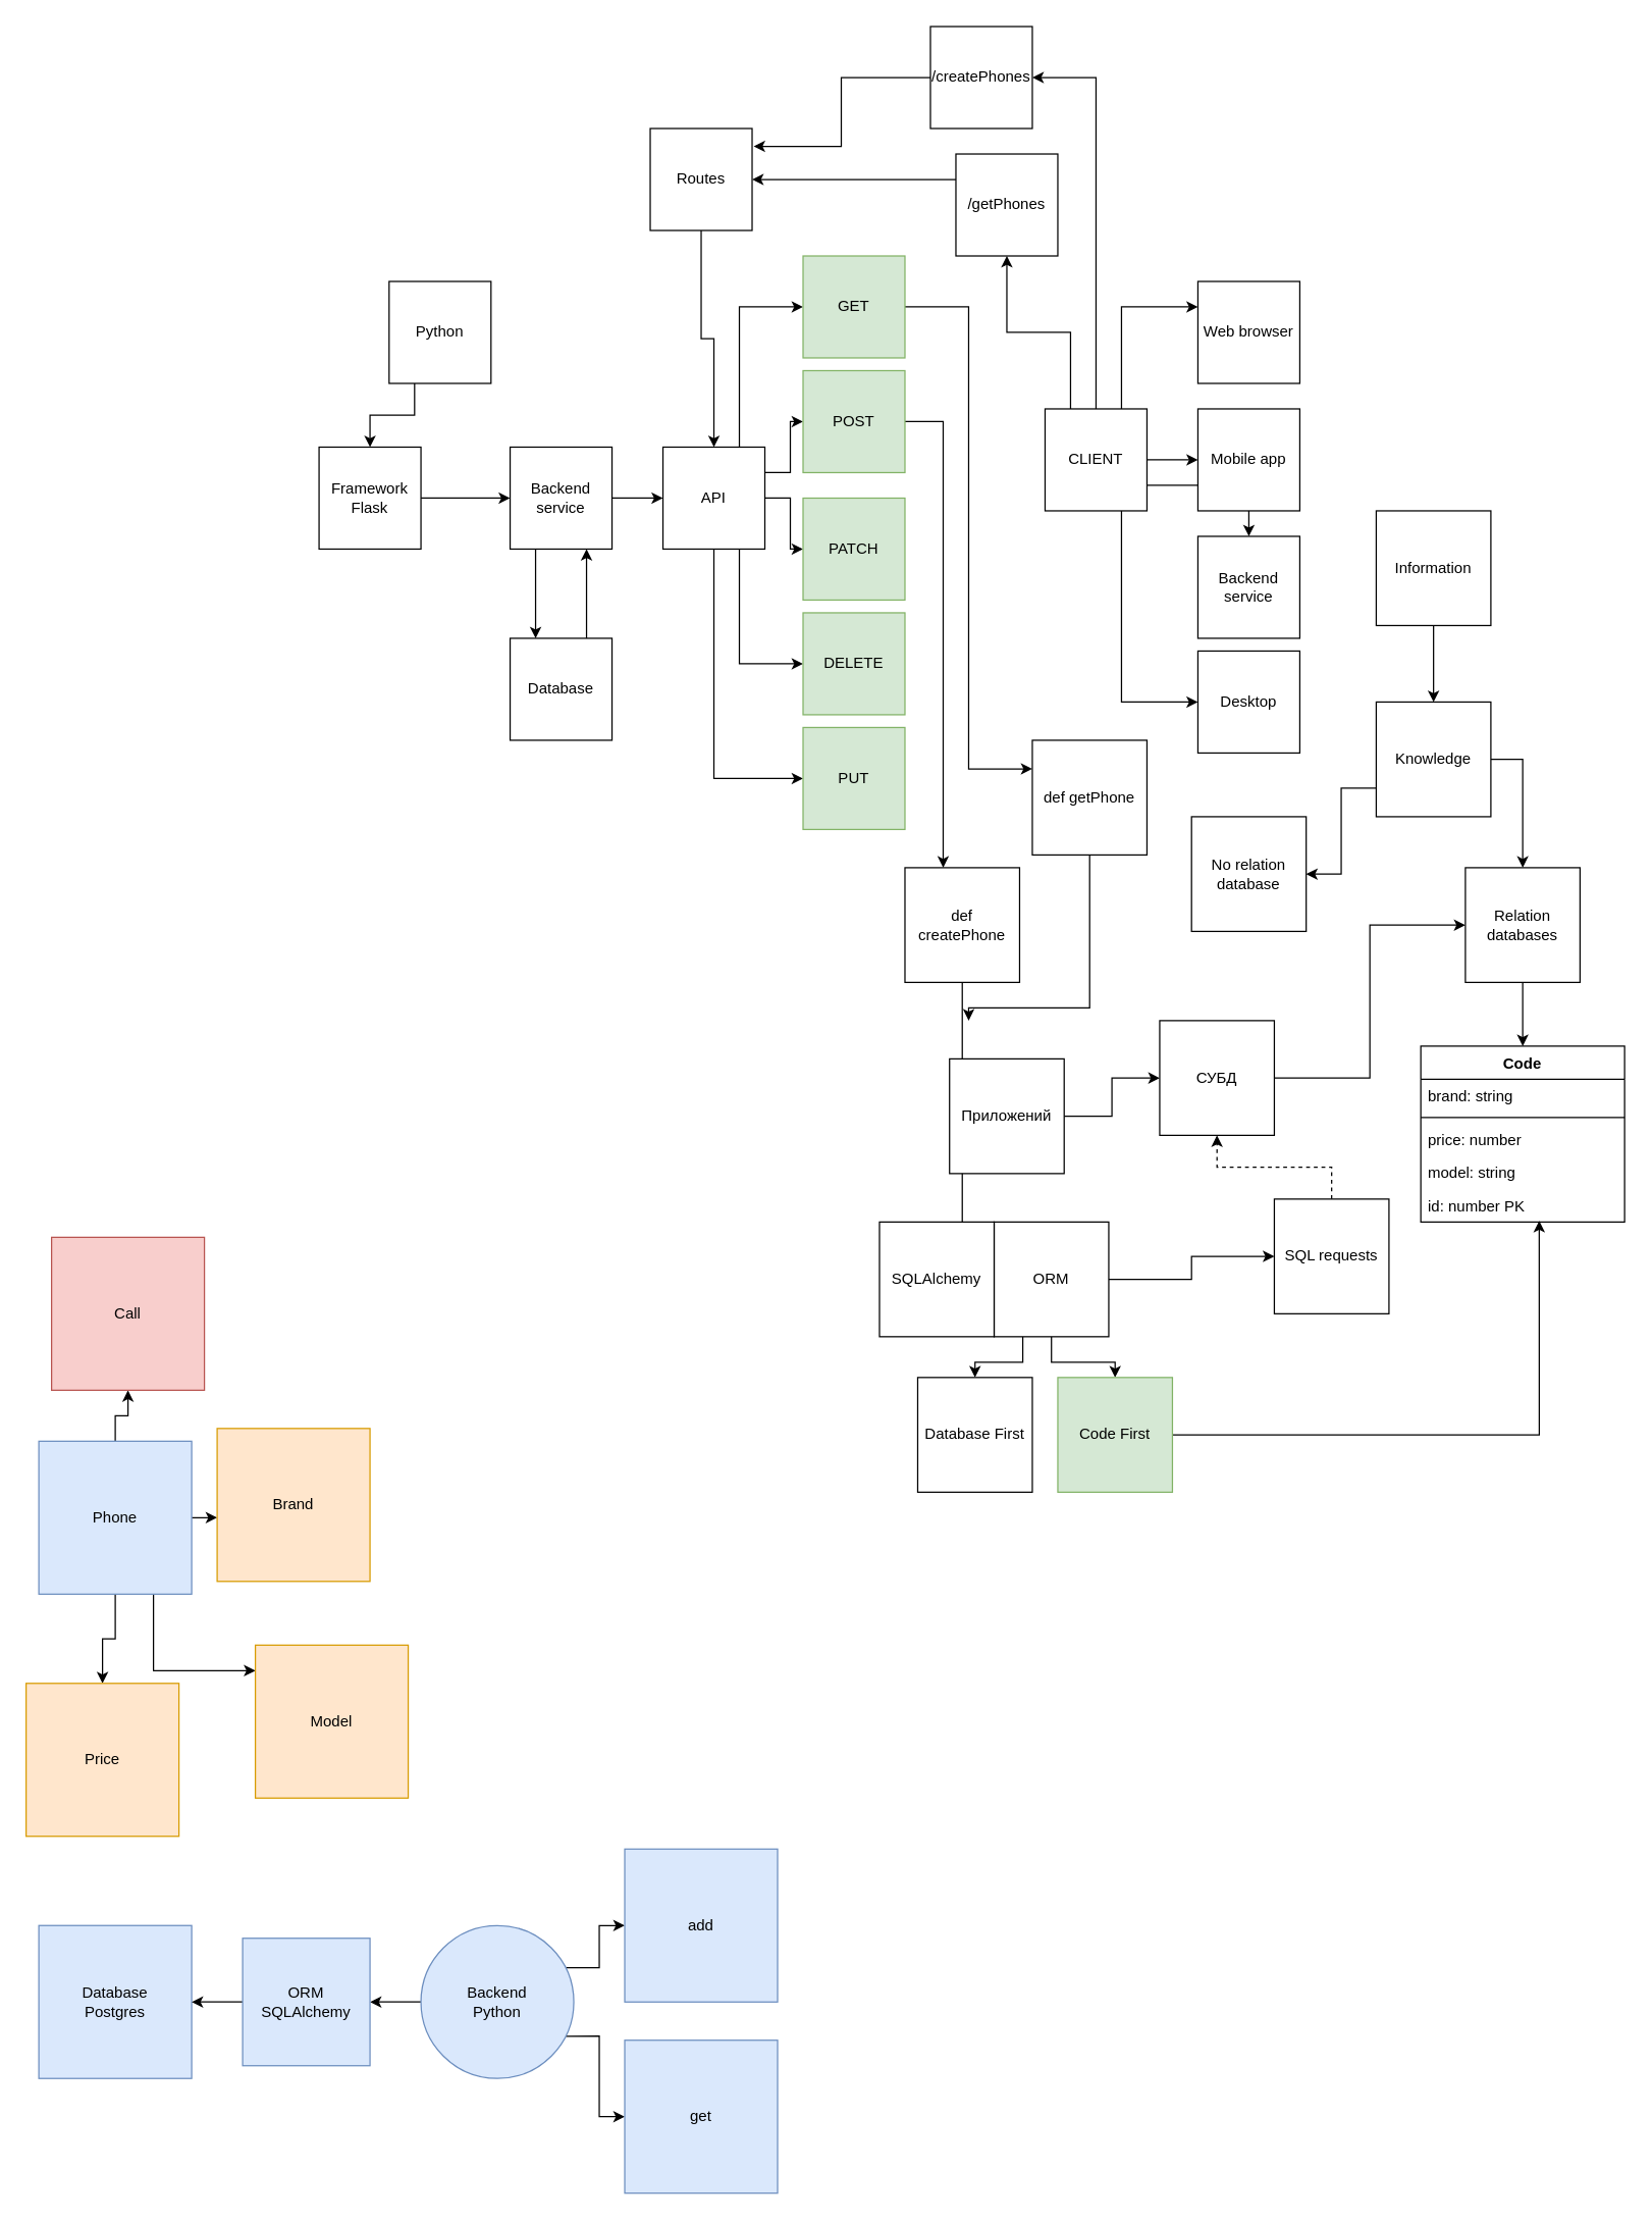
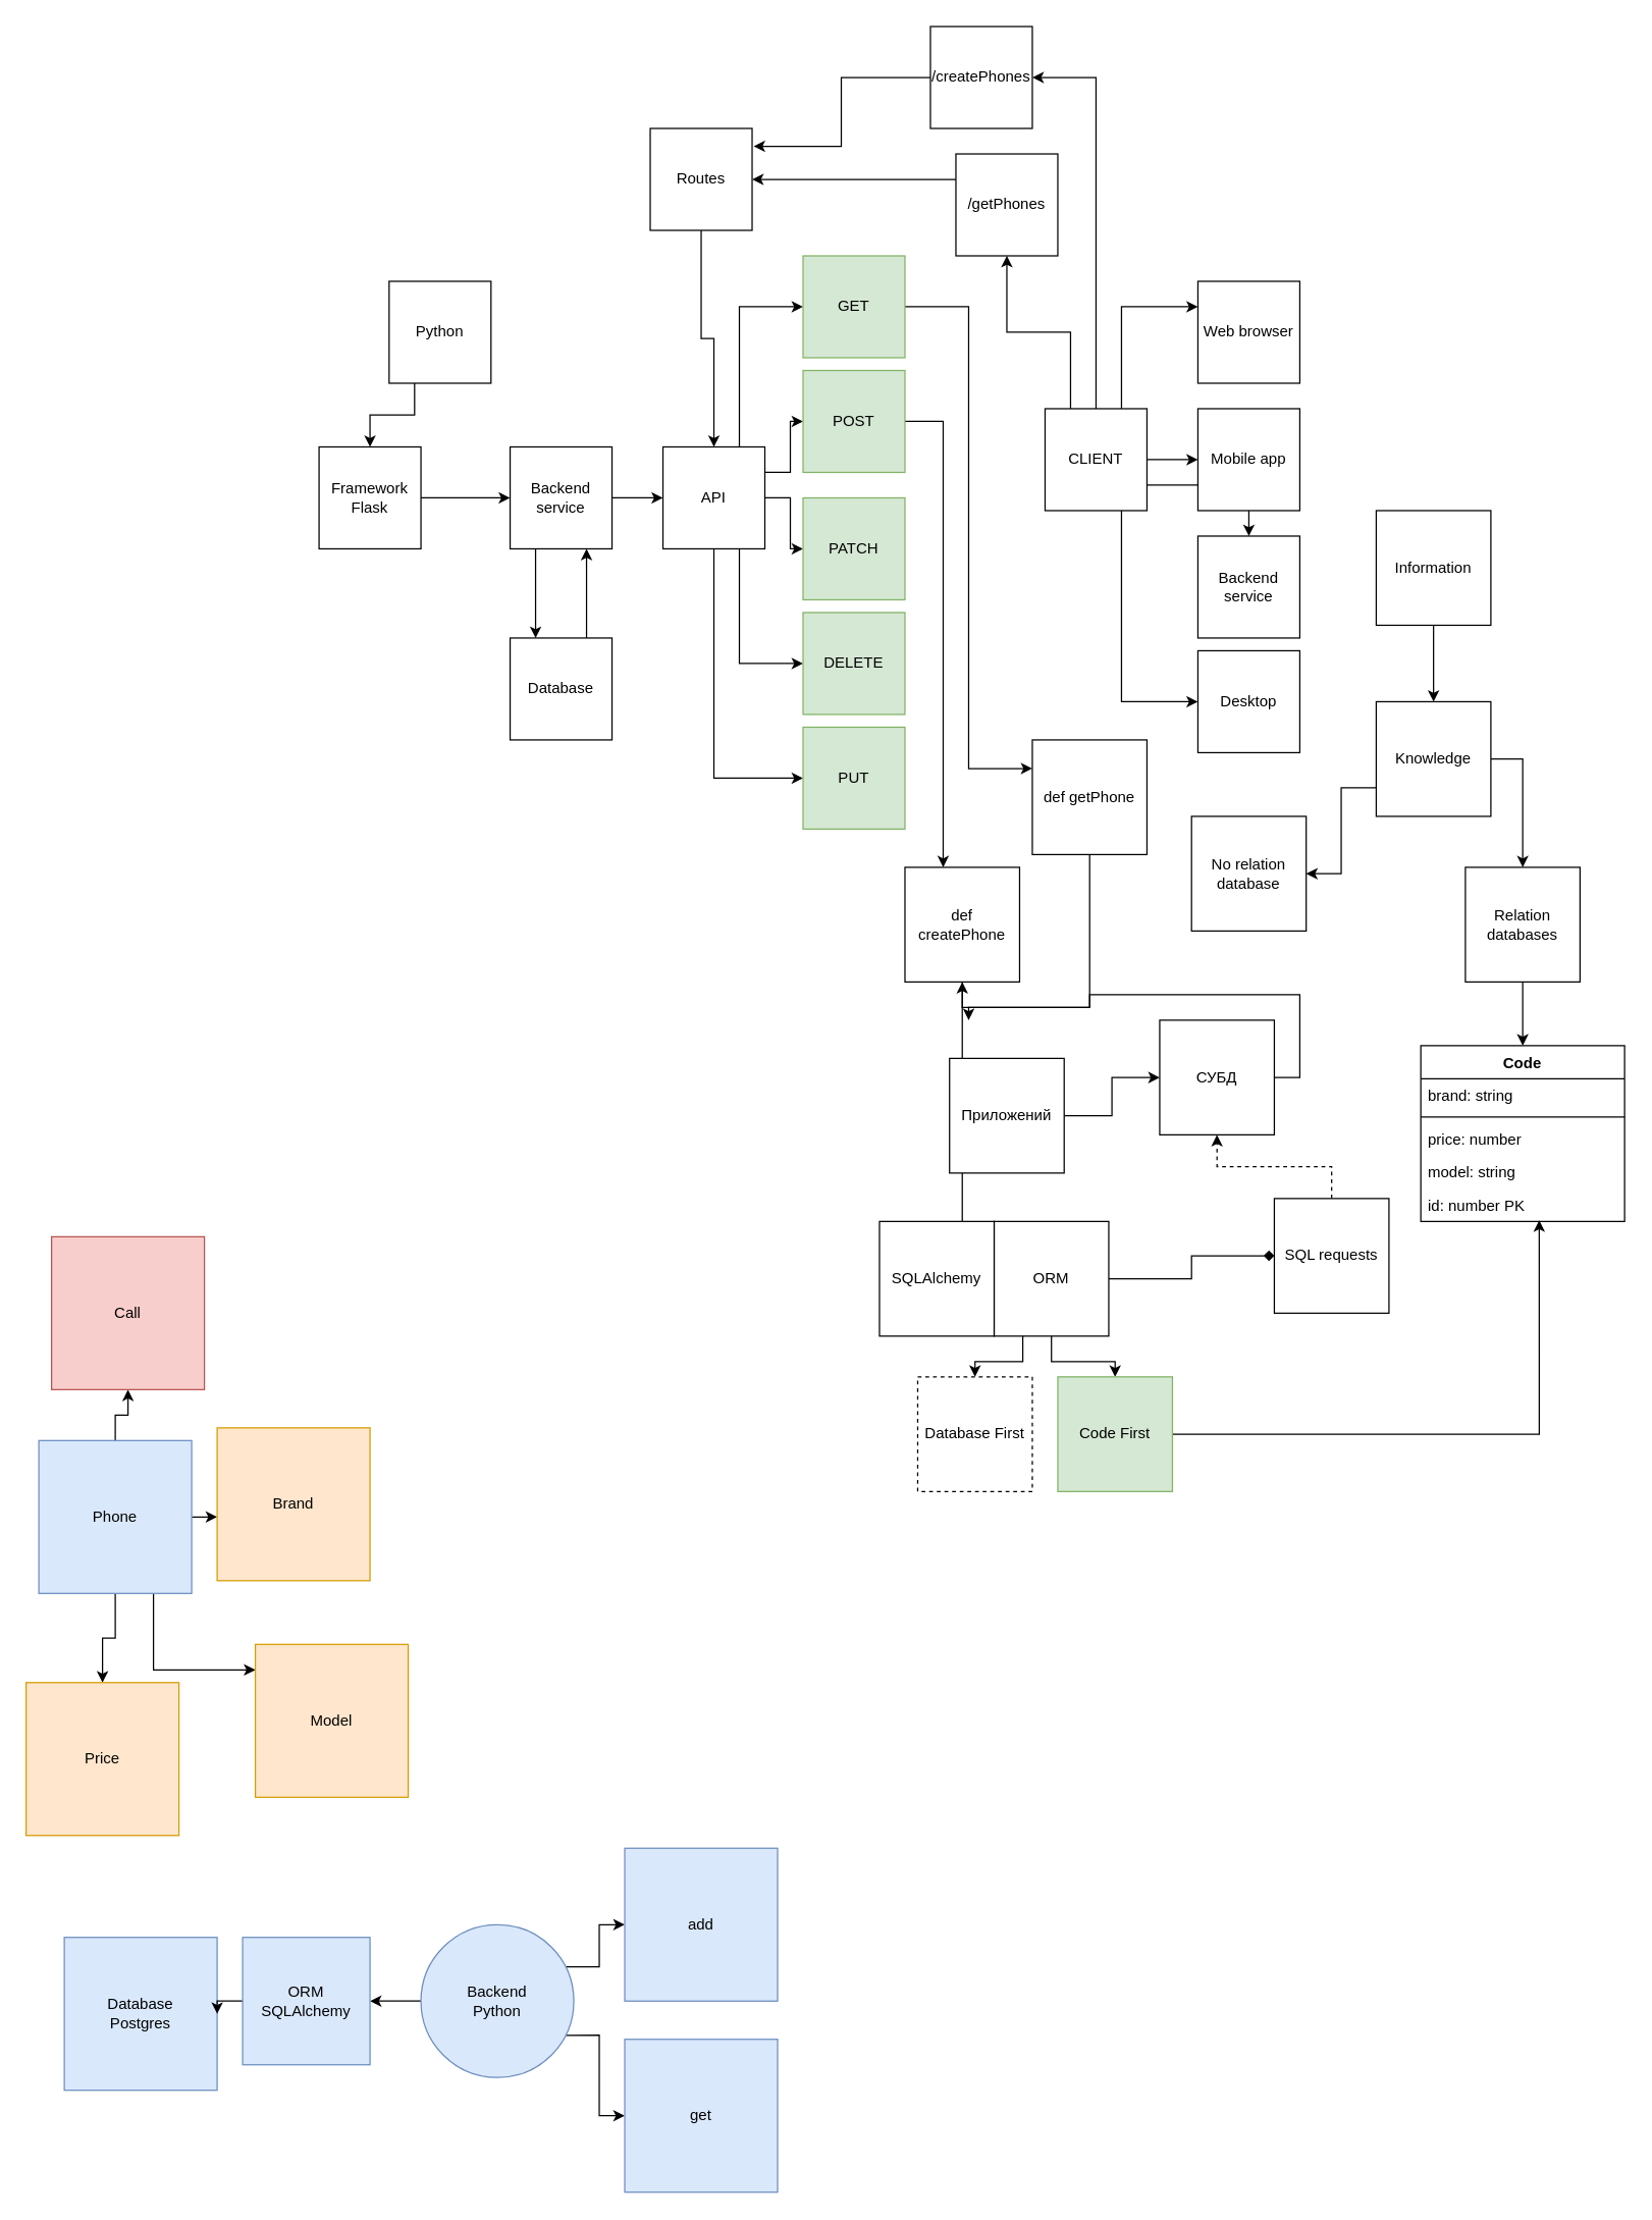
- <mxCell id="59" style="edgeStyle=orthogonalEdgeStyle;rounded=0;orthogonalLoop=1;jettySize=auto;html=1;exitX=1;exitY=0.5;exitDx=0;exitDy=0;entryX=0;entryY=0.5;entryDx=0;entryDy=0;" edge="1" parent="1" source="60" target="52"><mxGeometry relative="1" as="geometry" /></mxCell>
+ <mxCell id="59" style="edgeStyle=orthogonalEdgeStyle;rounded=0;orthogonalLoop=1;jettySize=auto;html=1;exitX=1;exitY=0.5;exitDx=0;exitDy=0;" edge="1" parent="1" source="60" target="42"><mxGeometry relative="1" as="geometry" /></mxCell>
- <mxCell id="65" style="edgeStyle=orthogonalEdgeStyle;rounded=0;orthogonalLoop=1;jettySize=auto;html=1;exitX=1;exitY=0.5;exitDx=0;exitDy=0;" edge="1" parent="1" source="68" target="64"><mxGeometry relative="1" as="geometry" /></mxCell>
+ <mxCell id="65" style="edgeStyle=orthogonalEdgeStyle;rounded=0;orthogonalLoop=1;jettySize=auto;html=1;exitX=1;exitY=0.5;exitDx=0;exitDy=0;endArrow=diamond;" edge="1" parent="1" source="68" target="64"><mxGeometry relative="1" as="geometry" /></mxCell>
- <mxCell id="72" value="Database First" style="whiteSpace=wrap;html=1;aspect=fixed;" vertex="1" parent="1"><mxGeometry x="720" y="1080" width="90" height="90" as="geometry" /></mxCell>
+ <mxCell id="72" value="Database First" style="whiteSpace=wrap;html=1;aspect=fixed;dashed=1;" vertex="1" parent="1"><mxGeometry x="720" y="1080" width="90" height="90" as="geometry" /></mxCell>
- <mxCell id="86" value="Database&lt;br&gt;Postgres" style="whiteSpace=wrap;html=1;aspect=fixed;fillColor=#dae8fc;strokeColor=#6c8ebf;" vertex="1" parent="1"><mxGeometry x="30" y="1510" width="120" height="120" as="geometry" /></mxCell>
+ <mxCell id="86" value="Database&lt;br&gt;Postgres" style="whiteSpace=wrap;html=1;aspect=fixed;fillColor=#dae8fc;strokeColor=#6c8ebf;" vertex="1" parent="1"><mxGeometry x="50" y="1520" width="120" height="120" as="geometry" /></mxCell>
